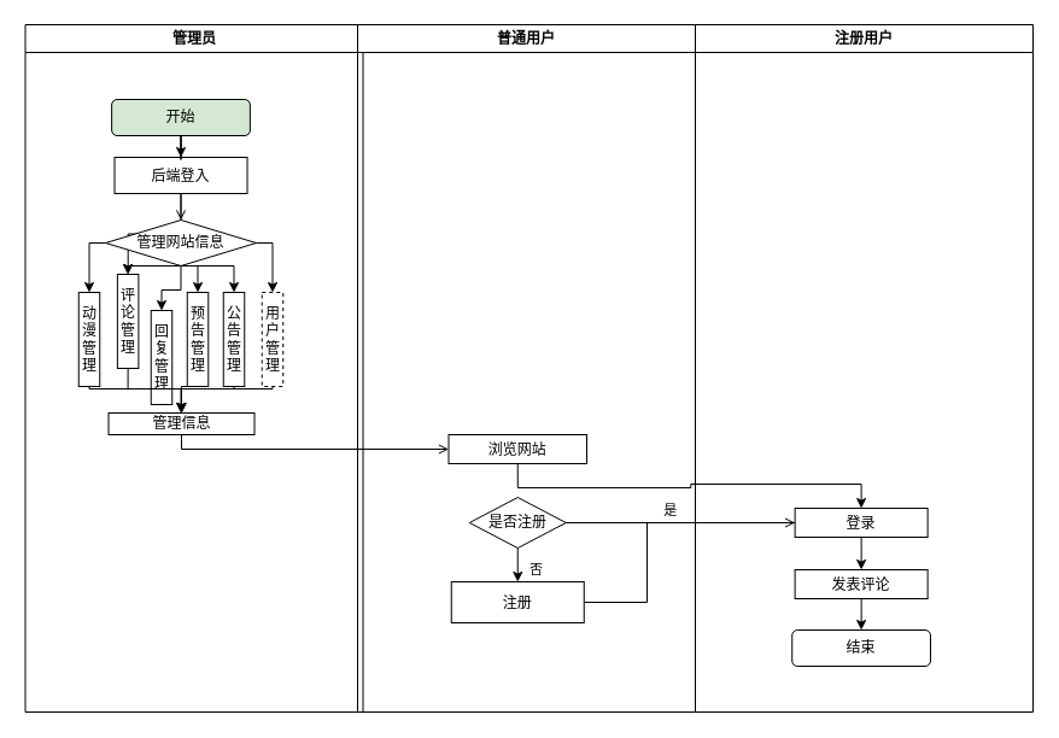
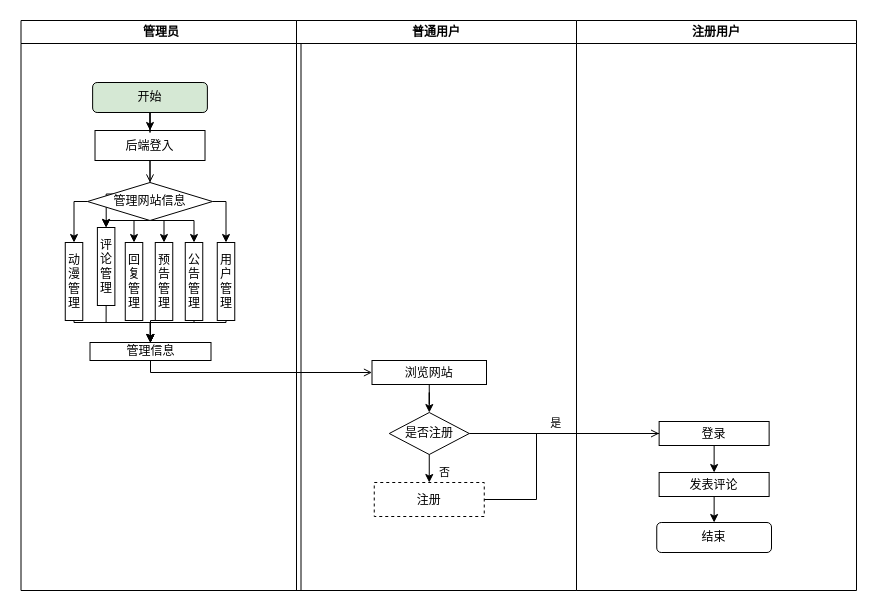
- <mxCell id="18" value="用户管理" style="rounded=0;whiteSpace=wrap;html=1;strokeColor=#000000;dashed=1;" vertex="1" parent="2"><mxGeometry x="196.26" y="222" width="17.5" height="78" as="geometry" /></mxCell>
+ <mxCell id="18" value="用户管理" style="rounded=0;whiteSpace=wrap;html=1;strokeColor=#000000;" vertex="1" parent="2"><mxGeometry x="196.26" y="222" width="17.5" height="78" as="geometry" /></mxCell>
- <mxCell id="23" value="回复管理" style="rounded=0;whiteSpace=wrap;html=1;strokeColor=#000000;" vertex="1" parent="2"><mxGeometry x="104.26" y="237" width="17.5" height="78" as="geometry" /></mxCell>
+ <mxCell id="23" value="回复管理" style="rounded=0;whiteSpace=wrap;html=1;strokeColor=#000000;" vertex="1" parent="2"><mxGeometry x="104.26" y="222" width="17.5" height="78" as="geometry" /></mxCell>
- <mxCell id="28" style="edgeStyle=orthogonalEdgeStyle;rounded=0;orthogonalLoop=1;jettySize=auto;html=1;exitX=0.5;exitY=1;exitDx=0;exitDy=0;strokeColor=#000000;" edge="1" parent="27" source="29" target="35"><mxGeometry relative="1" as="geometry" /></mxCell>
+ <mxCell id="28" style="edgeStyle=orthogonalEdgeStyle;rounded=0;orthogonalLoop=1;jettySize=auto;html=1;exitX=0.5;exitY=1;exitDx=0;exitDy=0;strokeColor=#000000;" edge="1" parent="27" source="29" target="30"><mxGeometry relative="1" as="geometry" /></mxCell>
- <mxCell id="31" value="注册" style="strokeColor=#000000;" vertex="1" parent="27"><mxGeometry x="77.75" y="462" width="110" height="34" as="geometry" /></mxCell>
+ <mxCell id="31" value="注册" style="strokeColor=#000000;dashed=1;" vertex="1" parent="27"><mxGeometry x="77.75" y="462" width="110" height="34" as="geometry" /></mxCell>
